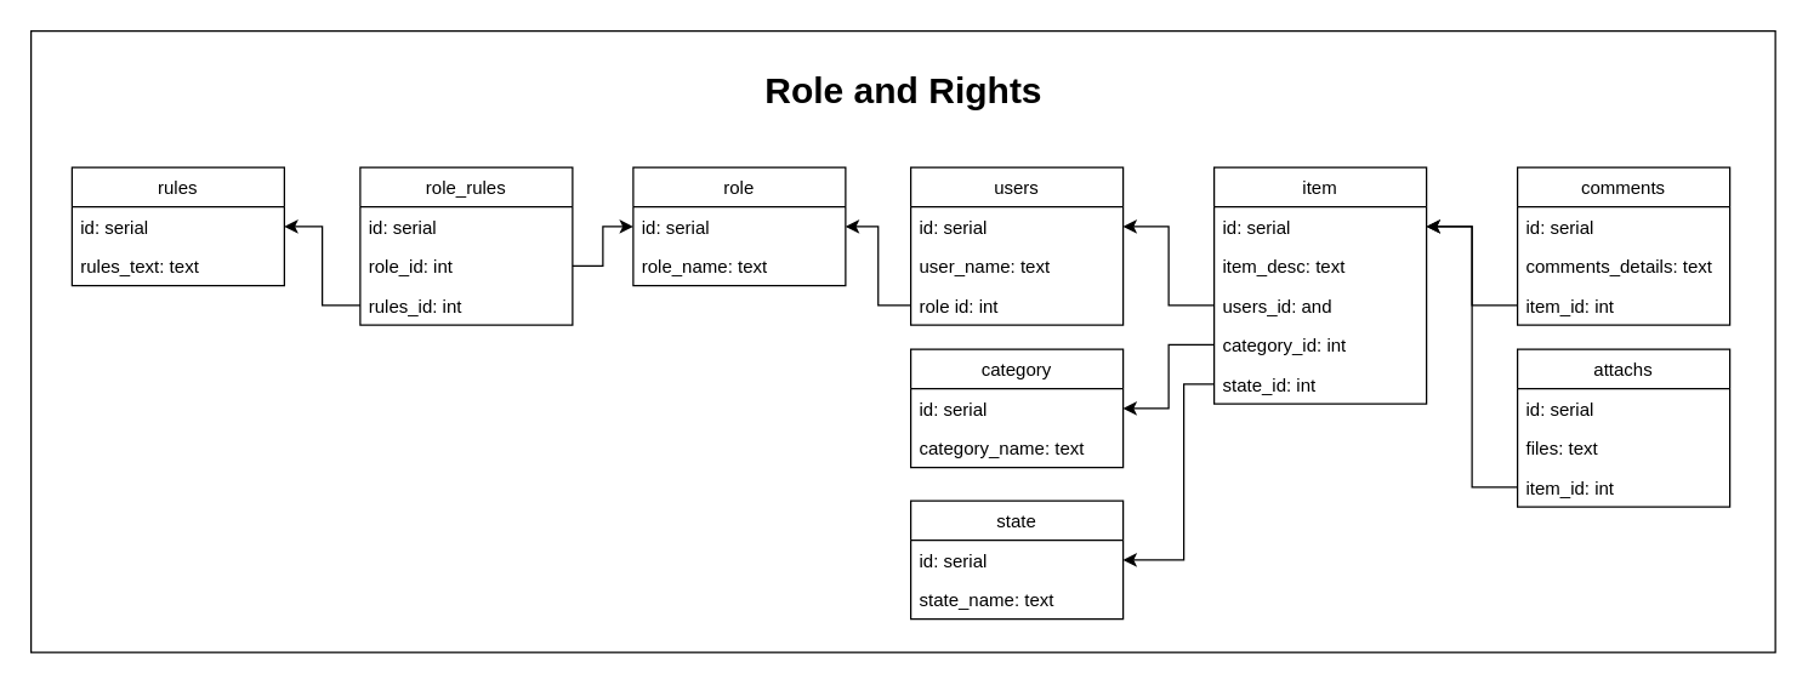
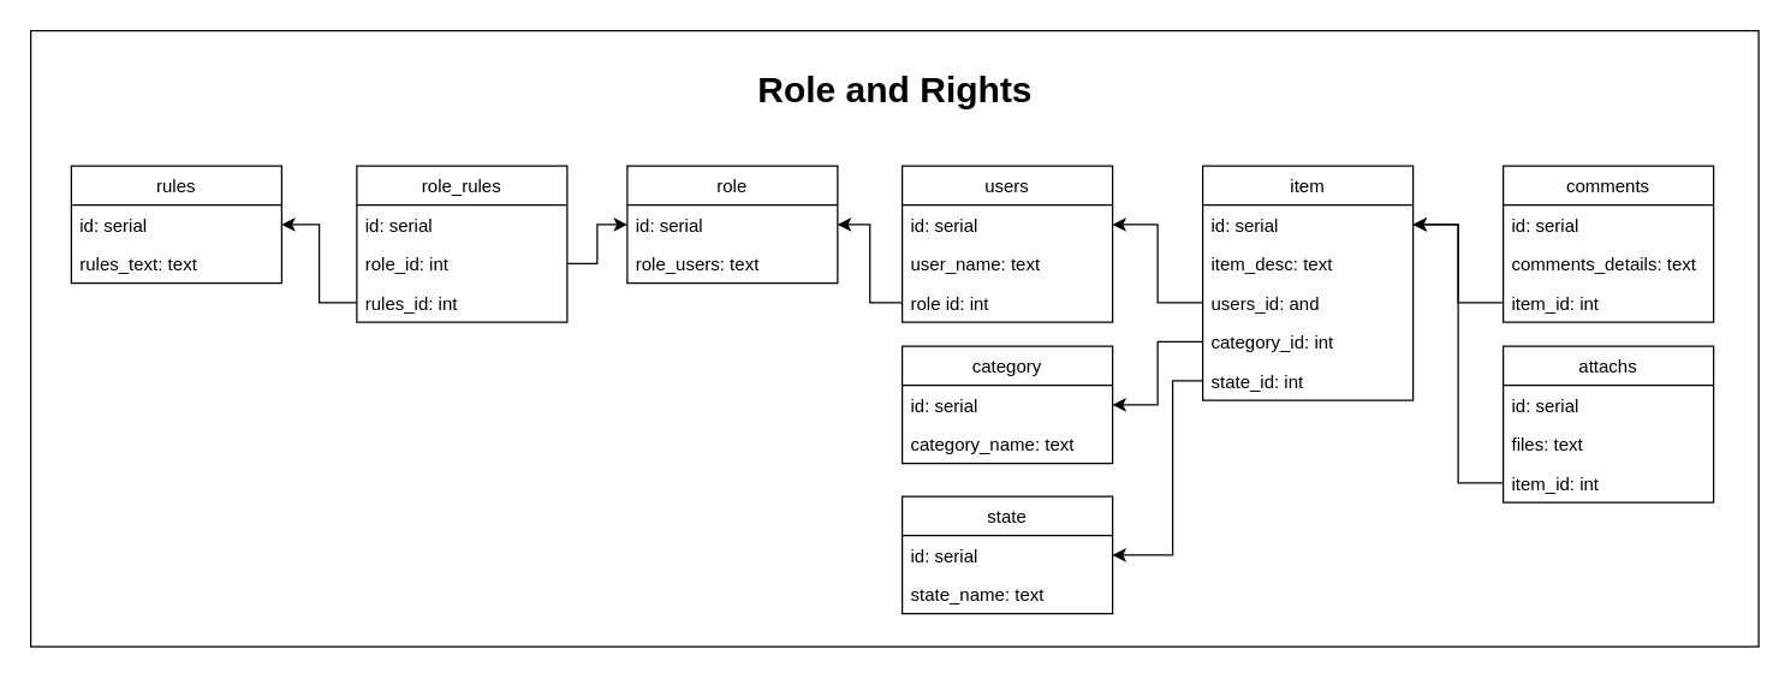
- <mxCell id="6" value="role_name: text" style="text;strokeColor=none;fillColor=none;align=left;verticalAlign=top;spacingLeft=4;spacingRight=4;overflow=hidden;rotatable=0;points=[[0,0.5],[1,0.5]];portConstraint=eastwest;" vertex="1" parent="4"><mxGeometry y="52" width="140" height="26" as="geometry" /></mxCell>
+ <mxCell id="6" value="role_users: text" style="text;strokeColor=none;fillColor=none;align=left;verticalAlign=top;spacingLeft=4;spacingRight=4;overflow=hidden;rotatable=0;points=[[0,0.5],[1,0.5]];portConstraint=eastwest;" vertex="1" parent="4"><mxGeometry y="52" width="140" height="26" as="geometry" /></mxCell>
